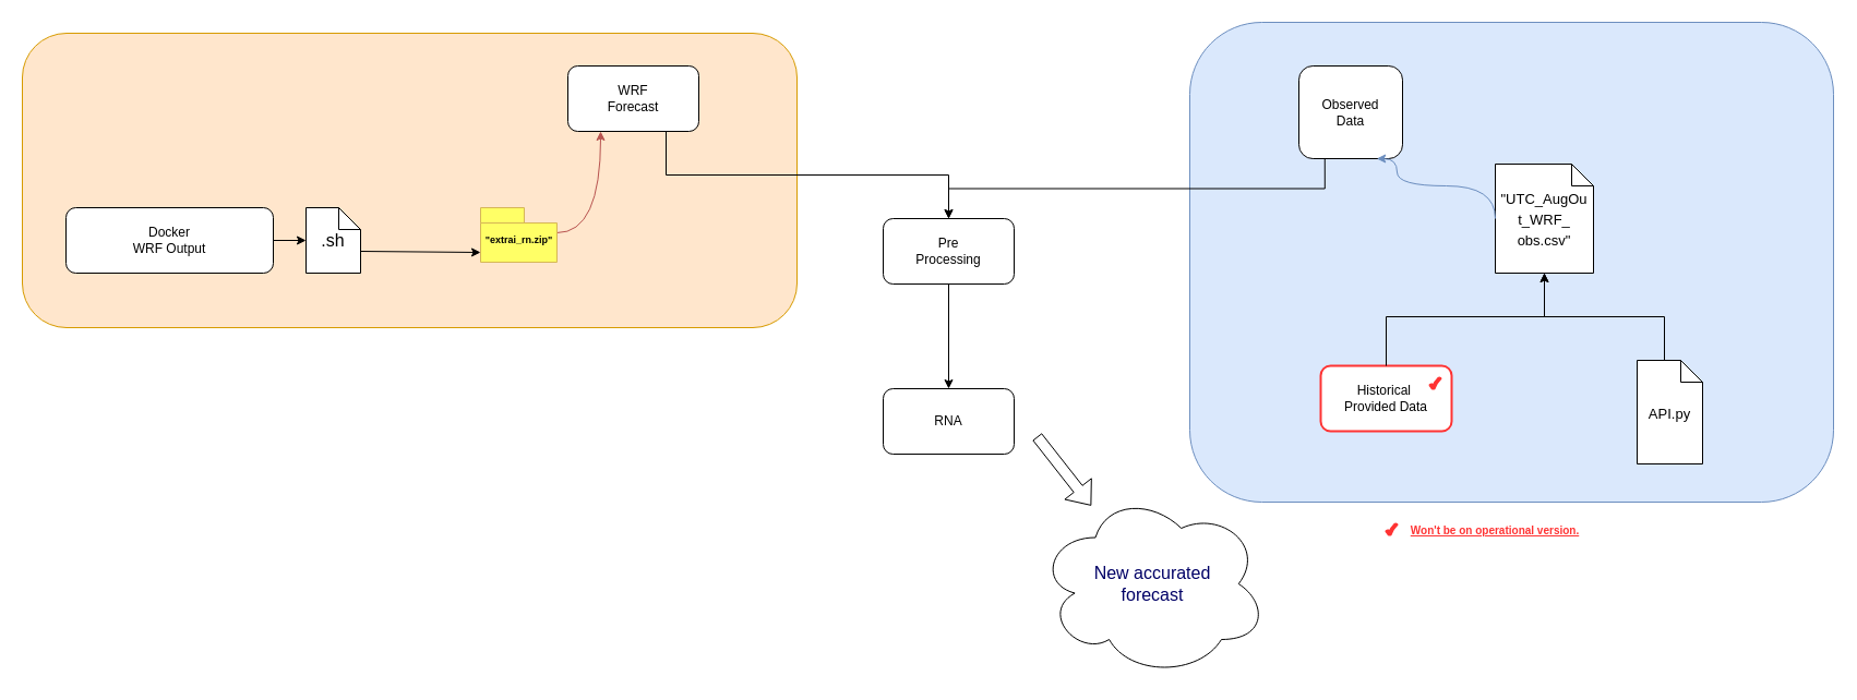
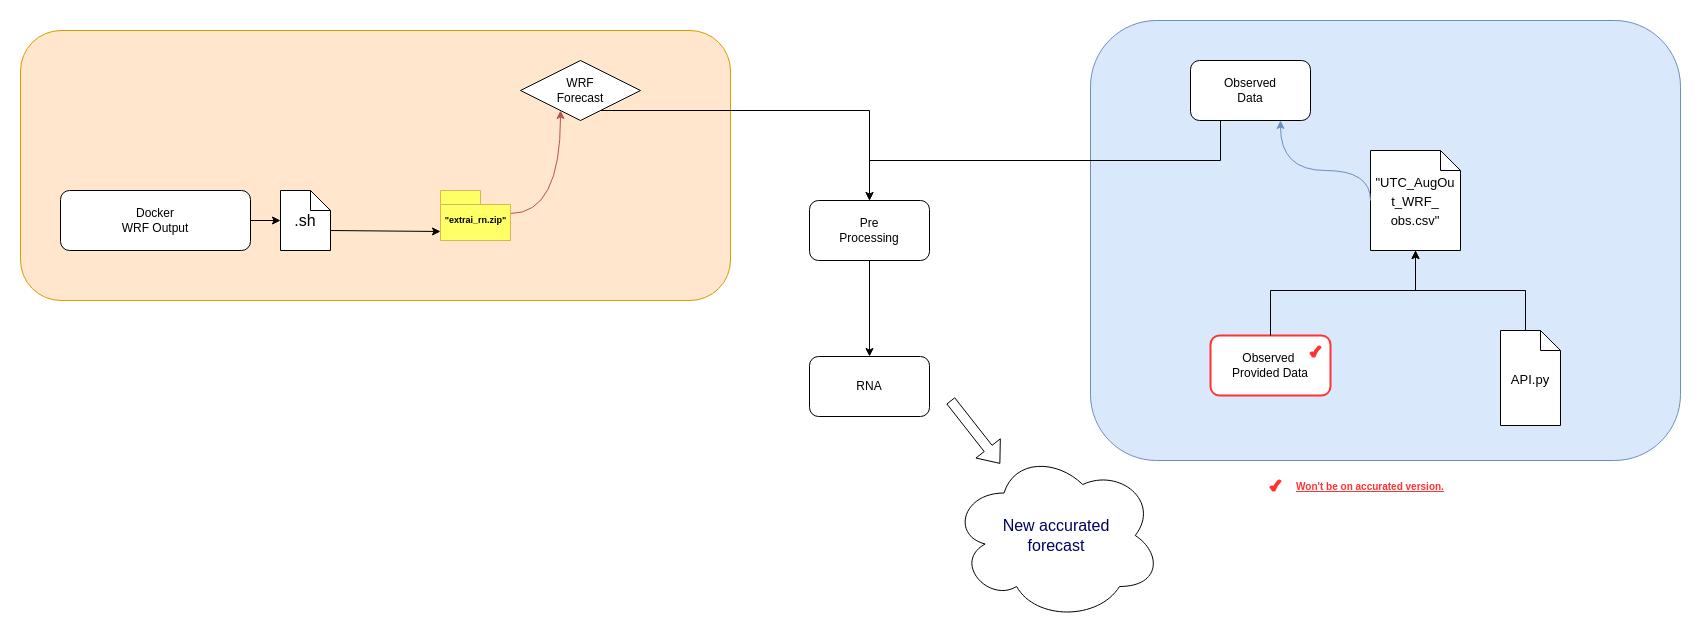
- <mxCell id="6" value="WRF &lt;br&gt;Forecast" style="rounded=1;whiteSpace=wrap;html=1;" vertex="1" parent="1"><mxGeometry x="520" y="60" width="120" height="60" as="geometry" /></mxCell>
+ <mxCell id="6" value="WRF &lt;br&gt;Forecast" style="rhombus;whiteSpace=wrap;html=1;" vertex="1" parent="1"><mxGeometry x="520" y="60" width="120" height="60" as="geometry" /></mxCell>
- <mxCell id="7" value="Observed &lt;br&gt;Data" style="rounded=1;whiteSpace=wrap;html=1;" vertex="1" parent="1"><mxGeometry x="1190" y="60" width="95" height="85" as="geometry" /></mxCell>
+ <mxCell id="7" value="Observed &lt;br&gt;Data" style="rounded=1;whiteSpace=wrap;html=1;" vertex="1" parent="1"><mxGeometry x="1190" y="60" width="120" height="60" as="geometry" /></mxCell>
- <mxCell id="4" style="edgeStyle=orthogonalEdgeStyle;rounded=0;orthogonalLoop=1;jettySize=auto;html=1;exitX=0.75;exitY=1;exitDx=0;exitDy=0;entryX=0.5;entryY=0;entryDx=0;entryDy=0;fontSize=16;fontColor=#000066;elbow=vertical;" edge="1" parent="1" source="6" target="9"><mxGeometry relative="1" as="geometry" /></mxCell>
+ <mxCell id="4" style="edgeStyle=orthogonalEdgeStyle;rounded=0;orthogonalLoop=1;jettySize=auto;html=1;exitX=0.75;exitY=1;exitDx=0;exitDy=0;entryX=0.5;entryY=0;entryDx=0;entryDy=0;fontSize=16;fontColor=#000066;elbow=vertical;endArrow=open;" edge="1" parent="1" source="6" target="9"><mxGeometry relative="1" as="geometry" /></mxCell>
- <mxCell id="22" value="Historical&amp;nbsp;&lt;br&gt;Provided Data" style="rounded=1;whiteSpace=wrap;html=1;fillColor=default;strokeColor=#FF3333;strokeWidth=2;" vertex="1" parent="1"><mxGeometry x="1210" y="335" width="120" height="60" as="geometry" /></mxCell>
+ <mxCell id="22" value="Observed&amp;nbsp;&lt;br&gt;Provided Data" style="rounded=1;whiteSpace=wrap;html=1;fillColor=default;strokeColor=#FF3333;strokeWidth=2;" vertex="1" parent="1"><mxGeometry x="1210" y="335" width="120" height="60" as="geometry" /></mxCell>
- <mxCell id="28" value="&lt;font style=&quot;font-size: 10px&quot; color=&quot;#ff3333&quot;&gt;&lt;u&gt;&lt;b&gt;Won't be on operational version.&lt;/b&gt;&lt;/u&gt;&lt;/font&gt;" style="rounded=0;whiteSpace=wrap;html=1;fontFamily=Helvetica;fontSize=13;fontColor=#000000;strokeColor=none;strokeWidth=2;fillColor=none;gradientColor=none;" vertex="1" parent="1"><mxGeometry x="1270" y="455" width="200" height="60" as="geometry" /></mxCell>
+ <mxCell id="28" value="&lt;font style=&quot;font-size: 10px&quot; color=&quot;#ff3333&quot;&gt;&lt;u&gt;&lt;b&gt;Won't be on accurated version.&lt;/b&gt;&lt;/u&gt;&lt;/font&gt;" style="rounded=0;whiteSpace=wrap;html=1;fontFamily=Helvetica;fontSize=13;fontColor=#000000;strokeColor=none;strokeWidth=2;fillColor=none;gradientColor=none;" vertex="1" parent="1"><mxGeometry x="1270" y="455" width="200" height="60" as="geometry" /></mxCell>
